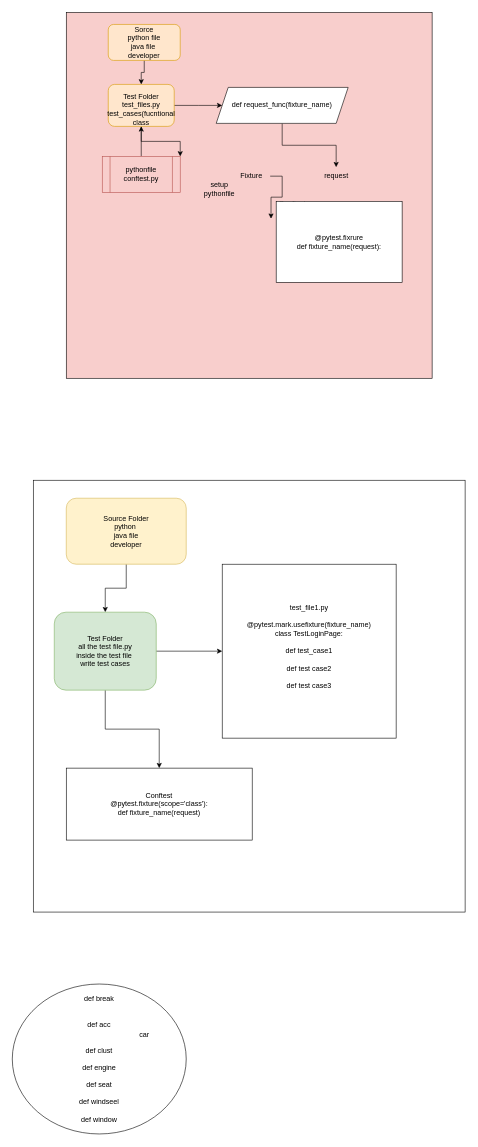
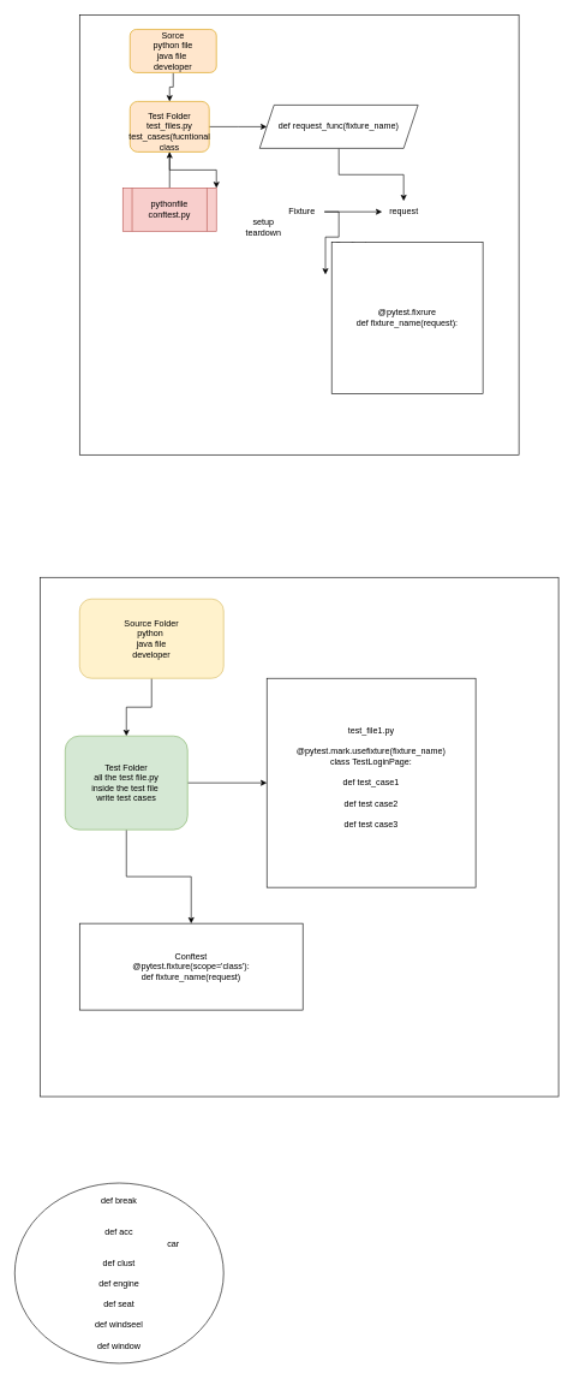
+ <mxCell id="11" value="" style="edgeStyle=orthogonalEdgeStyle;rounded=0;orthogonalLoop=1;jettySize=auto;html=1;" edge="1" parent="1" source="12" target="13"><mxGeometry relative="1" as="geometry" /></mxCell>
- <mxCell id="10" value="setup&lt;div&gt;pythonfile&lt;/div&gt;" style="text;html=1;align=center;verticalAlign=middle;resizable=0;points=[];autosize=1;strokeColor=none;fillColor=none;" vertex="1" parent="1"><mxGeometry x="330" y="295" width="70" height="40" as="geometry" /></mxCell>
+ <mxCell id="10" value="setup&lt;div&gt;teardown&lt;/div&gt;" style="text;html=1;align=center;verticalAlign=middle;resizable=0;points=[];autosize=1;strokeColor=none;fillColor=none;" vertex="1" parent="1"><mxGeometry x="330" y="295" width="70" height="40" as="geometry" /></mxCell>
- <mxCell id="2" value="&amp;nbsp; &amp;nbsp; &amp;nbsp; &amp;nbsp; &amp;nbsp; &amp;nbsp; &amp;nbsp; &amp;nbsp; &amp;nbsp; &amp;nbsp; &amp;nbsp; &amp;nbsp; &amp;nbsp; &amp;nbsp; &amp;nbsp; &amp;nbsp; &amp;nbsp; &amp;nbsp; &amp;nbsp; &amp;nbsp; &amp;nbsp; &amp;nbsp; &amp;nbsp; &amp;nbsp; &amp;nbsp; &amp;nbsp;&amp;nbsp;&lt;div&gt;&lt;br&gt;&lt;/div&gt;&lt;div&gt;&amp;nbsp; &amp;nbsp; &amp;nbsp; &amp;nbsp; &amp;nbsp; &amp;nbsp; &amp;nbsp; &amp;nbsp; &amp;nbsp; &amp;nbsp; &amp;nbsp; &amp;nbsp; &amp;nbsp; &amp;nbsp; &amp;nbsp; &amp;nbsp; &amp;nbsp; &amp;nbsp; &amp;nbsp; &amp;nbsp; &amp;nbsp; &amp;nbsp; &amp;nbsp; &amp;nbsp; Conftest.py&lt;/div&gt;" style="whiteSpace=wrap;html=1;aspect=fixed;fillColor=#f8cecc;" vertex="1" parent="1"><mxGeometry x="110" y="20" width="610" height="610" as="geometry" /></mxCell>
+ <mxCell id="2" value="&amp;nbsp; &amp;nbsp; &amp;nbsp; &amp;nbsp; &amp;nbsp; &amp;nbsp; &amp;nbsp; &amp;nbsp; &amp;nbsp; &amp;nbsp; &amp;nbsp; &amp;nbsp; &amp;nbsp; &amp;nbsp; &amp;nbsp; &amp;nbsp; &amp;nbsp; &amp;nbsp; &amp;nbsp; &amp;nbsp; &amp;nbsp; &amp;nbsp; &amp;nbsp; &amp;nbsp; &amp;nbsp; &amp;nbsp;&amp;nbsp;&lt;div&gt;&lt;br&gt;&lt;/div&gt;&lt;div&gt;&amp;nbsp; &amp;nbsp; &amp;nbsp; &amp;nbsp; &amp;nbsp; &amp;nbsp; &amp;nbsp; &amp;nbsp; &amp;nbsp; &amp;nbsp; &amp;nbsp; &amp;nbsp; &amp;nbsp; &amp;nbsp; &amp;nbsp; &amp;nbsp; &amp;nbsp; &amp;nbsp; &amp;nbsp; &amp;nbsp; &amp;nbsp; &amp;nbsp; &amp;nbsp; &amp;nbsp; Conftest.py&lt;/div&gt;" style="whiteSpace=wrap;html=1;aspect=fixed;" vertex="1" parent="1"><mxGeometry x="110" y="20" width="610" height="610" as="geometry" /></mxCell>
- <mxCell id="16" value="&lt;div&gt;@pytest.fixrure&lt;/div&gt;def fixture_name(request):" style="whiteSpace=wrap;html=1;aspect=fixed;" vertex="1" parent="1"><mxGeometry x="460" y="335" width="210" height="135" as="geometry" /></mxCell>
+ <mxCell id="16" value="&lt;div&gt;@pytest.fixrure&lt;/div&gt;def fixture_name(request):" style="whiteSpace=wrap;html=1;aspect=fixed;" vertex="1" parent="1"><mxGeometry x="460" y="335" width="210" height="210" as="geometry" /></mxCell>
